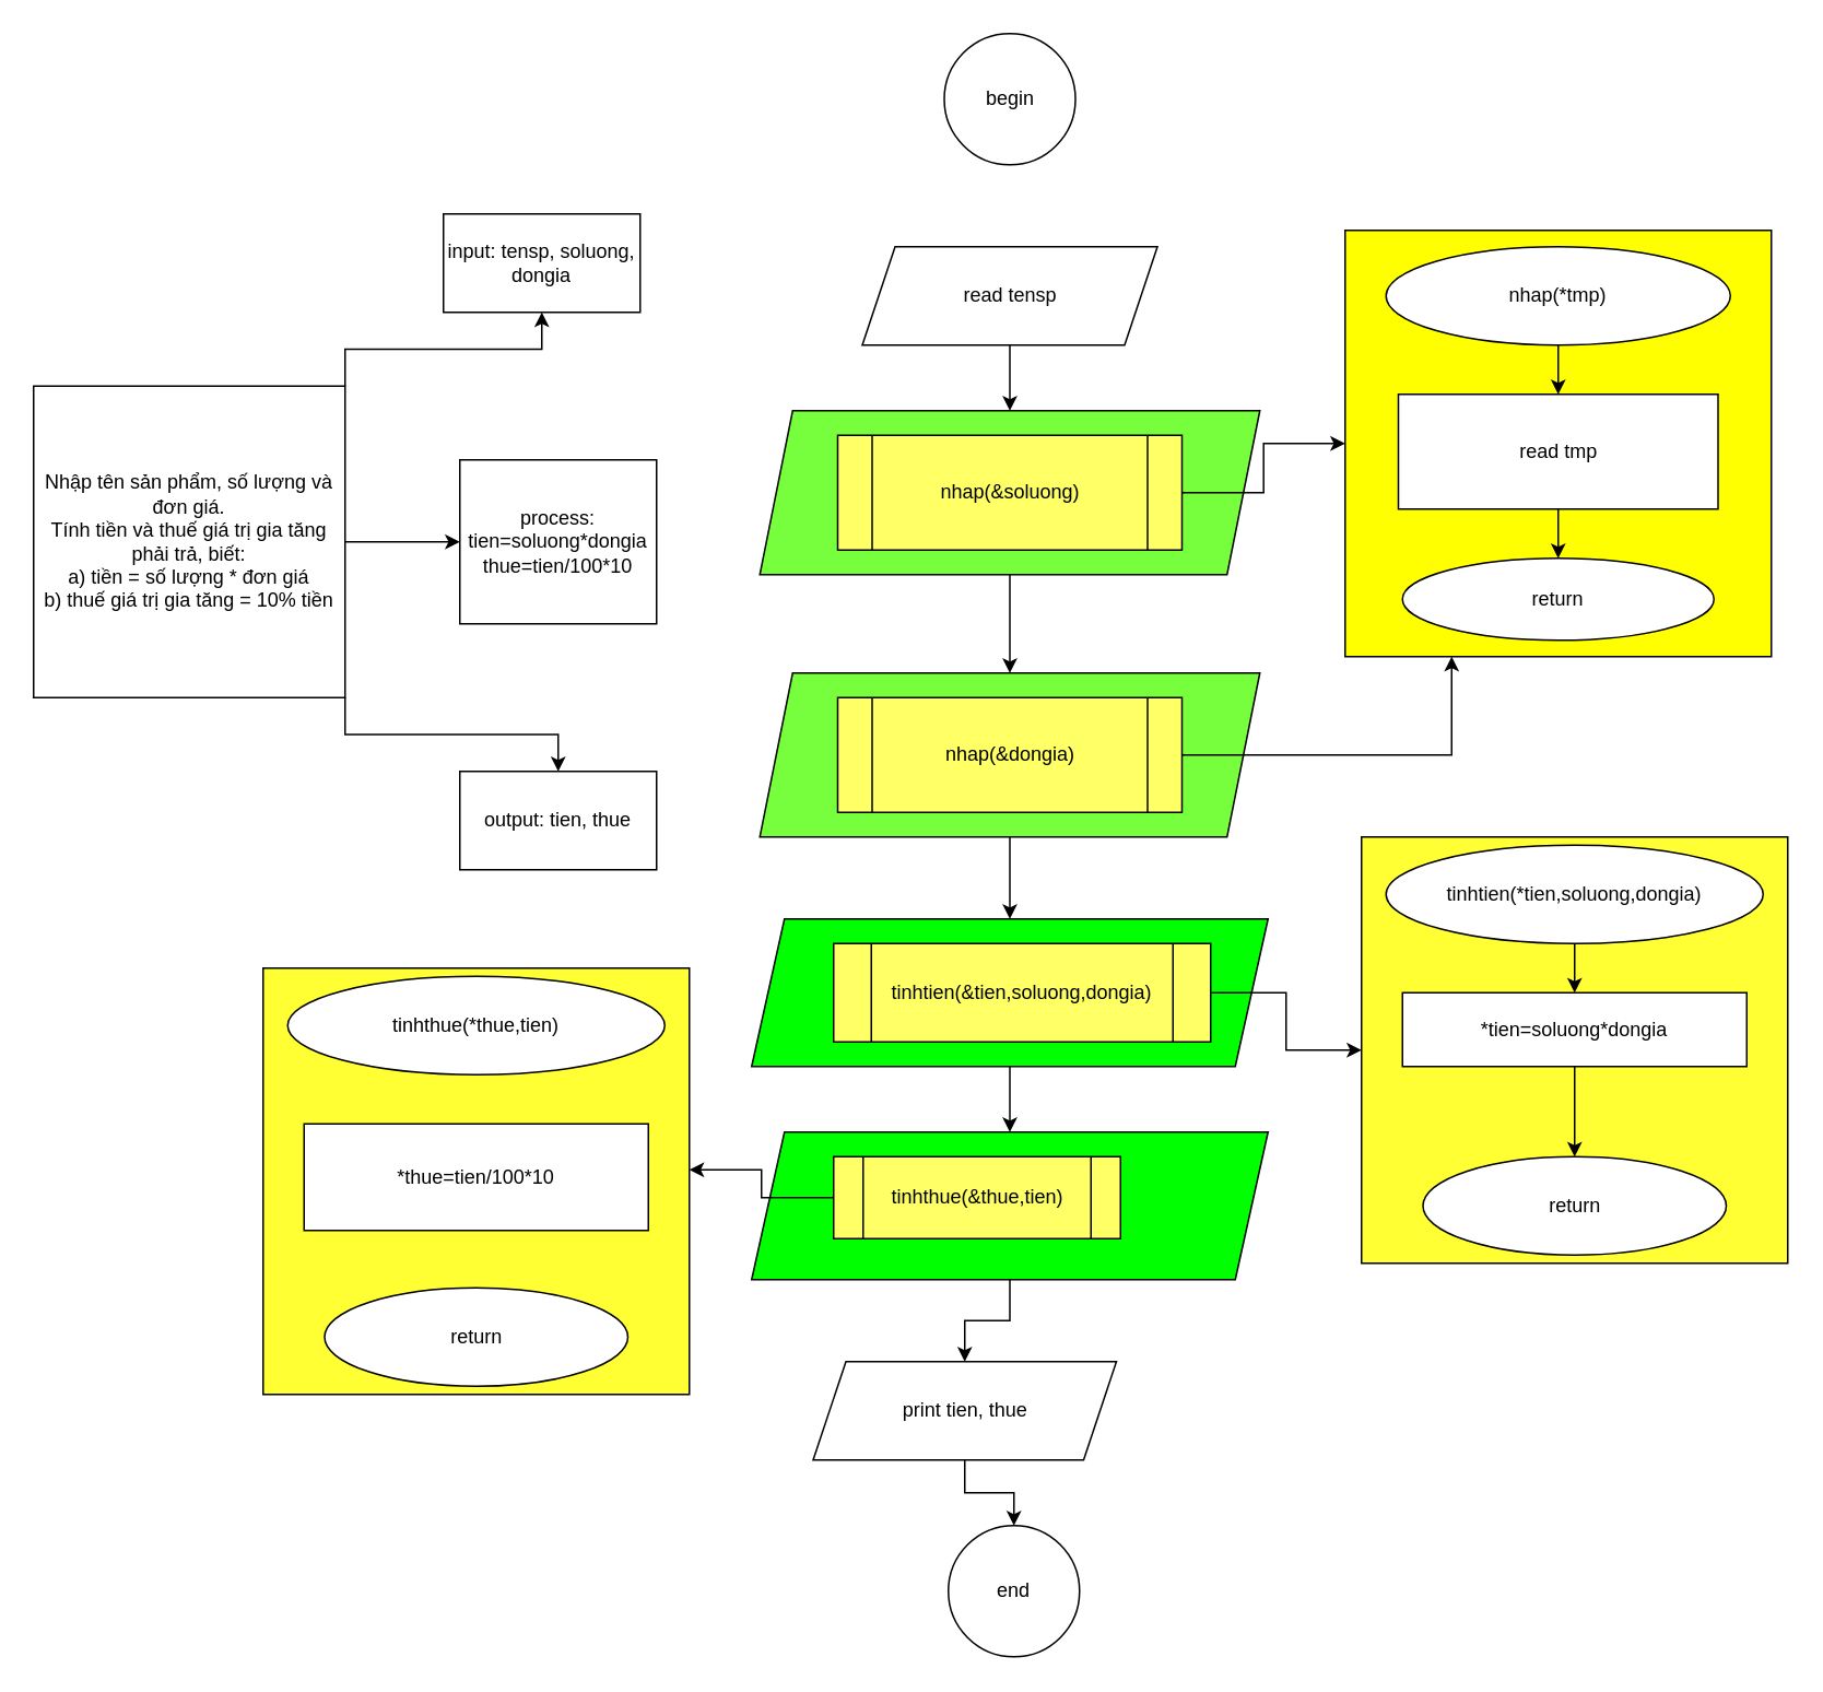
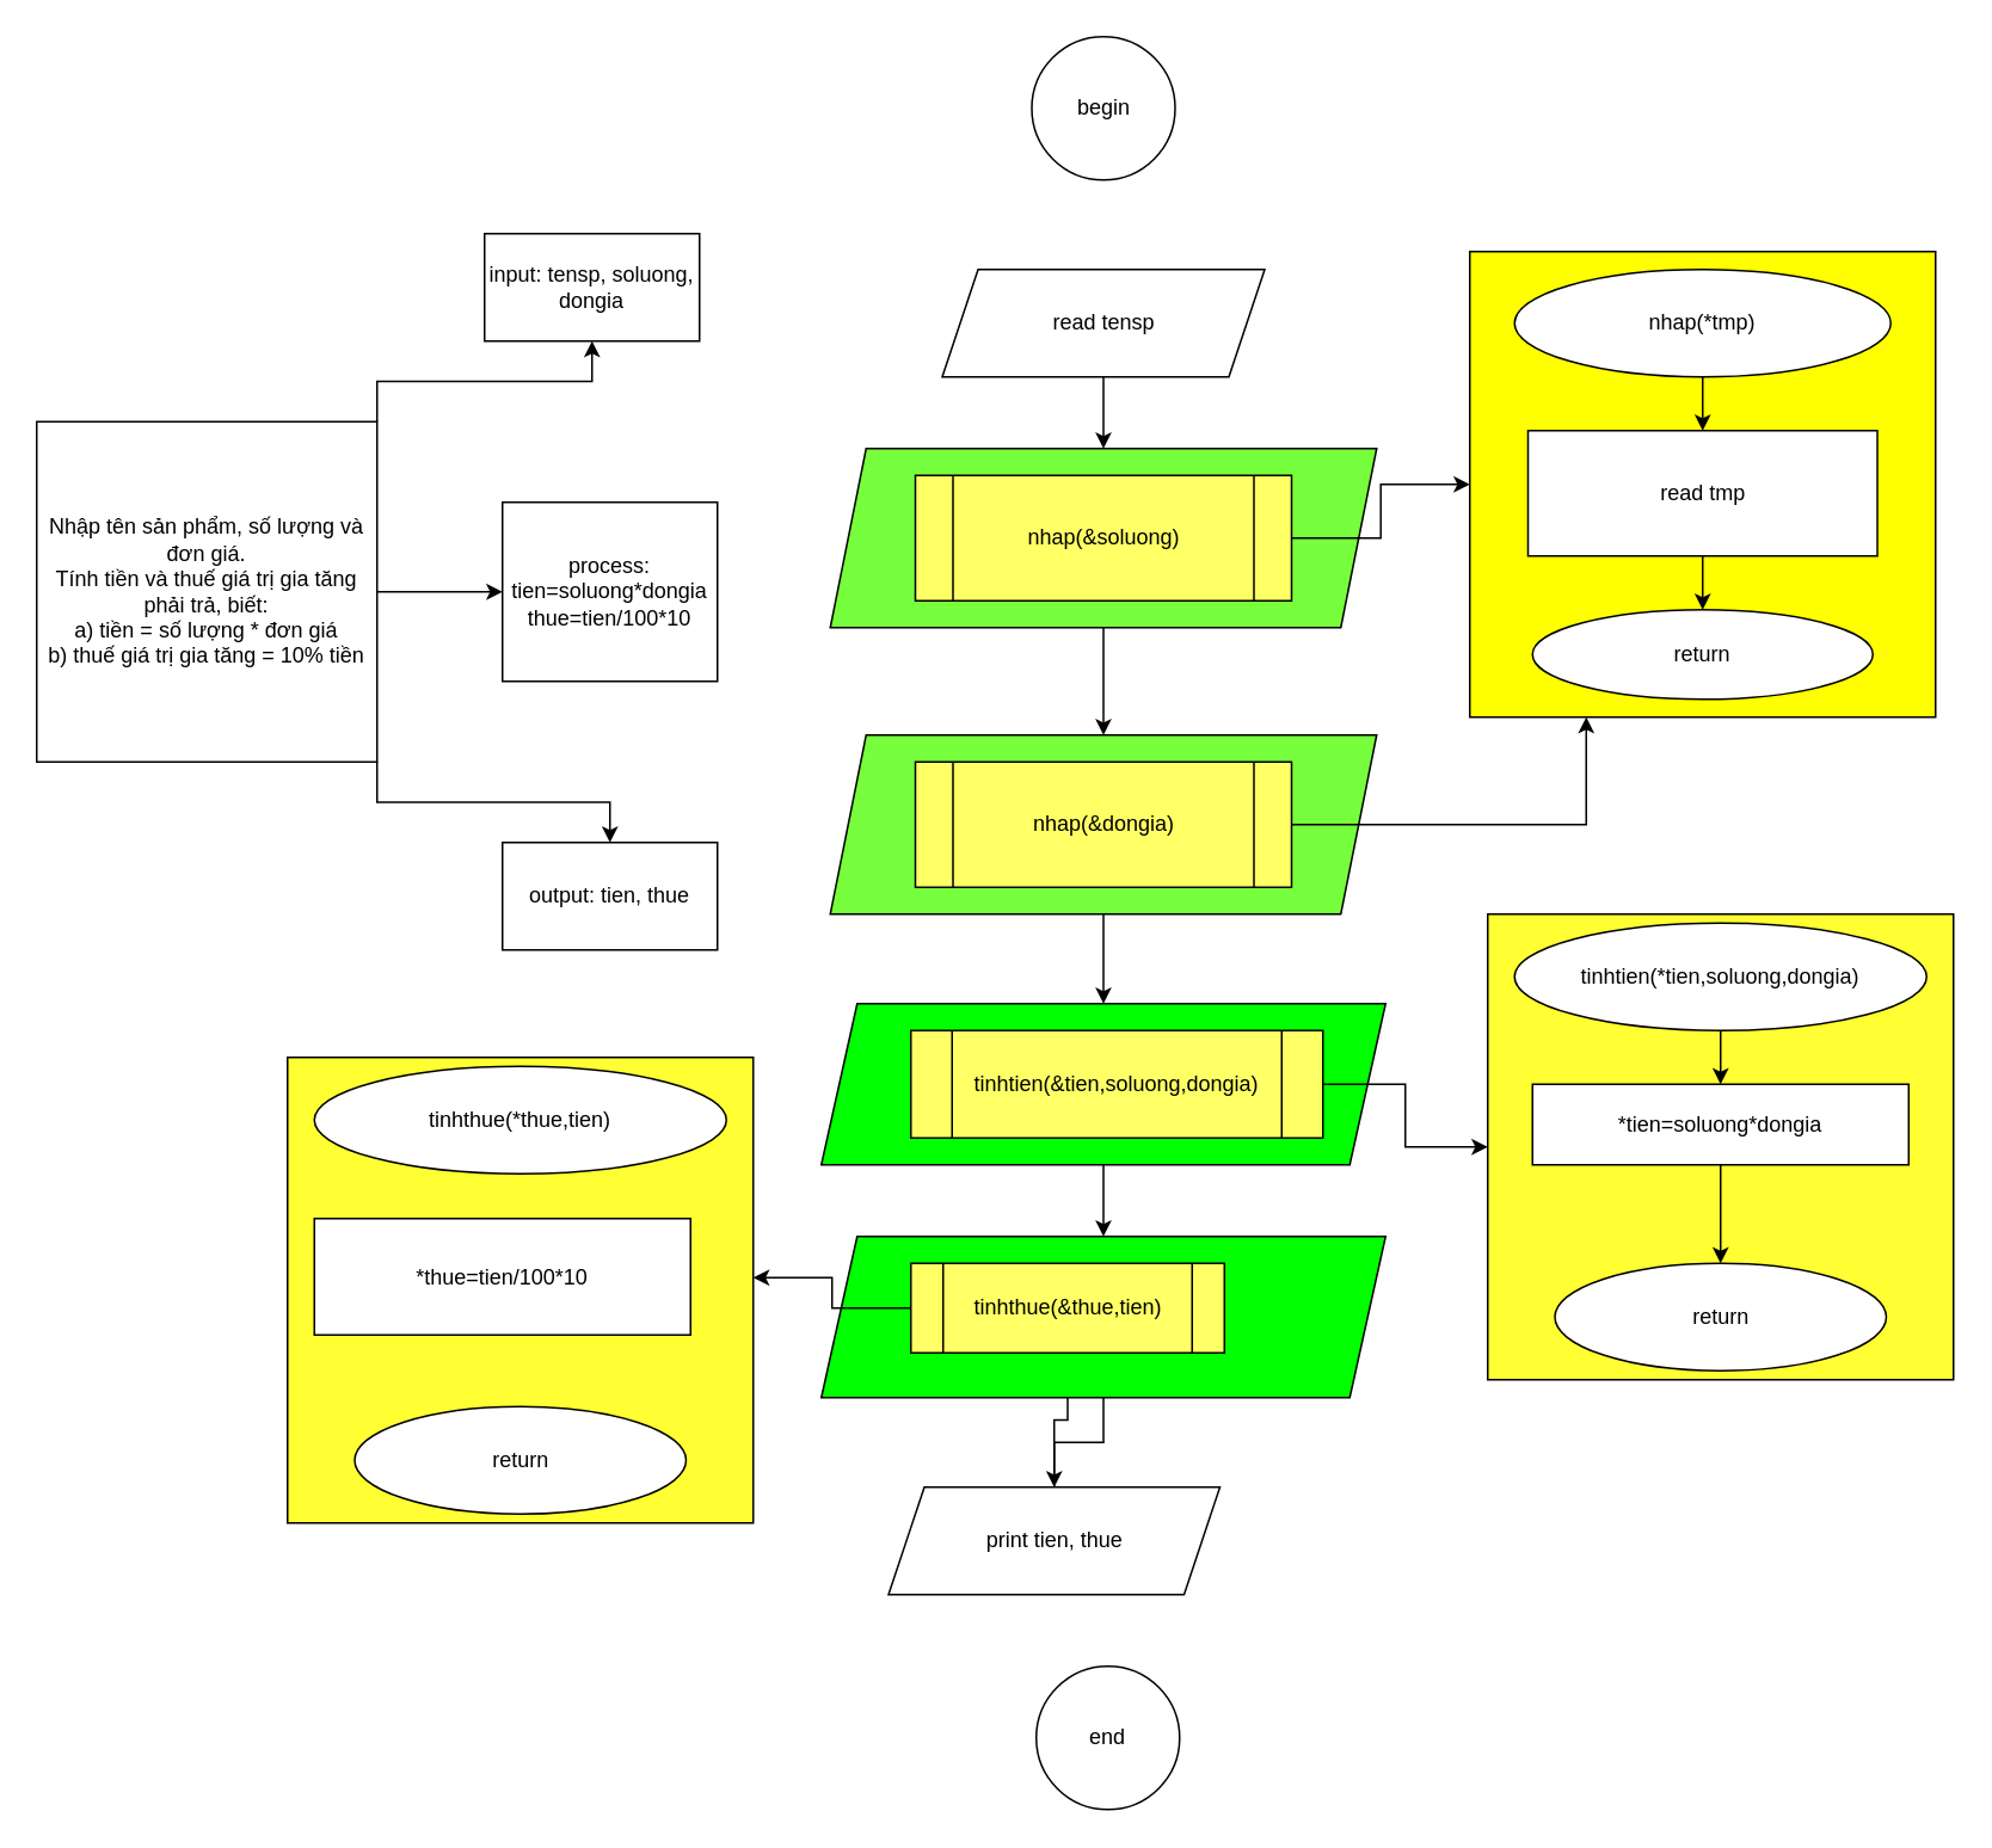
- <mxCell id="47" value="*thue=tien/100*10" style="rounded=0;whiteSpace=wrap;html=1;" vertex="1" parent="1"><mxGeometry x="185" y="685" width="210" height="65" as="geometry" /></mxCell>
+ <mxCell id="47" value="*thue=tien/100*10" style="rounded=0;whiteSpace=wrap;html=1;" vertex="1" parent="1"><mxGeometry x="175" y="680" width="210" height="65" as="geometry" /></mxCell>
- <mxCell id="17" style="edgeStyle=orthogonalEdgeStyle;rounded=0;orthogonalLoop=1;jettySize=auto;html=1;entryX=0.5;entryY=0;entryDx=0;entryDy=0;" edge="1" parent="1" source="18" target="3"><mxGeometry relative="1" as="geometry" /></mxCell>
+ <mxCell id="17" style="edgeStyle=orthogonalEdgeStyle;rounded=0;orthogonalLoop=1;jettySize=auto;html=1;" edge="1" parent="1" source="18" target="43"><mxGeometry relative="1" as="geometry" /></mxCell>
